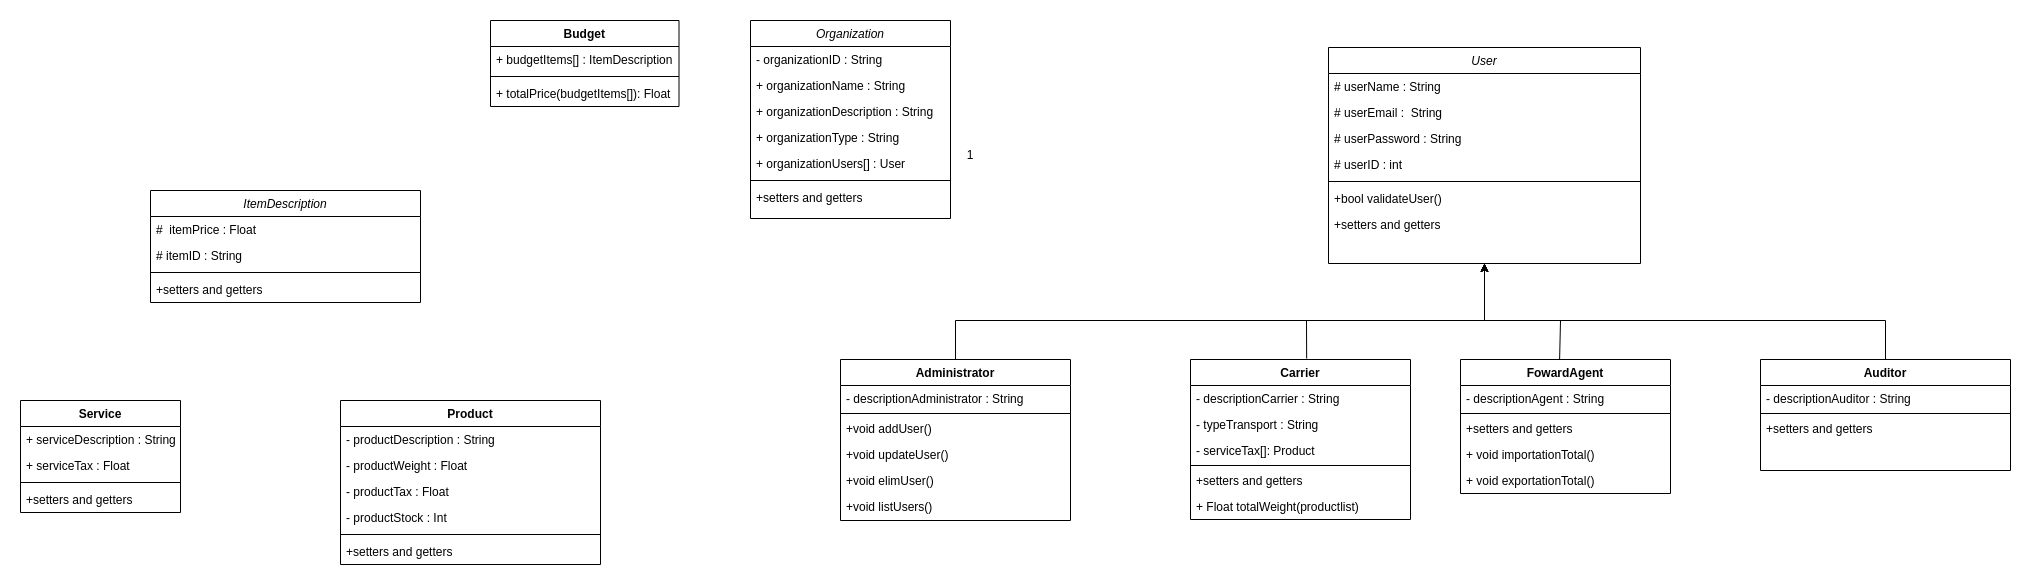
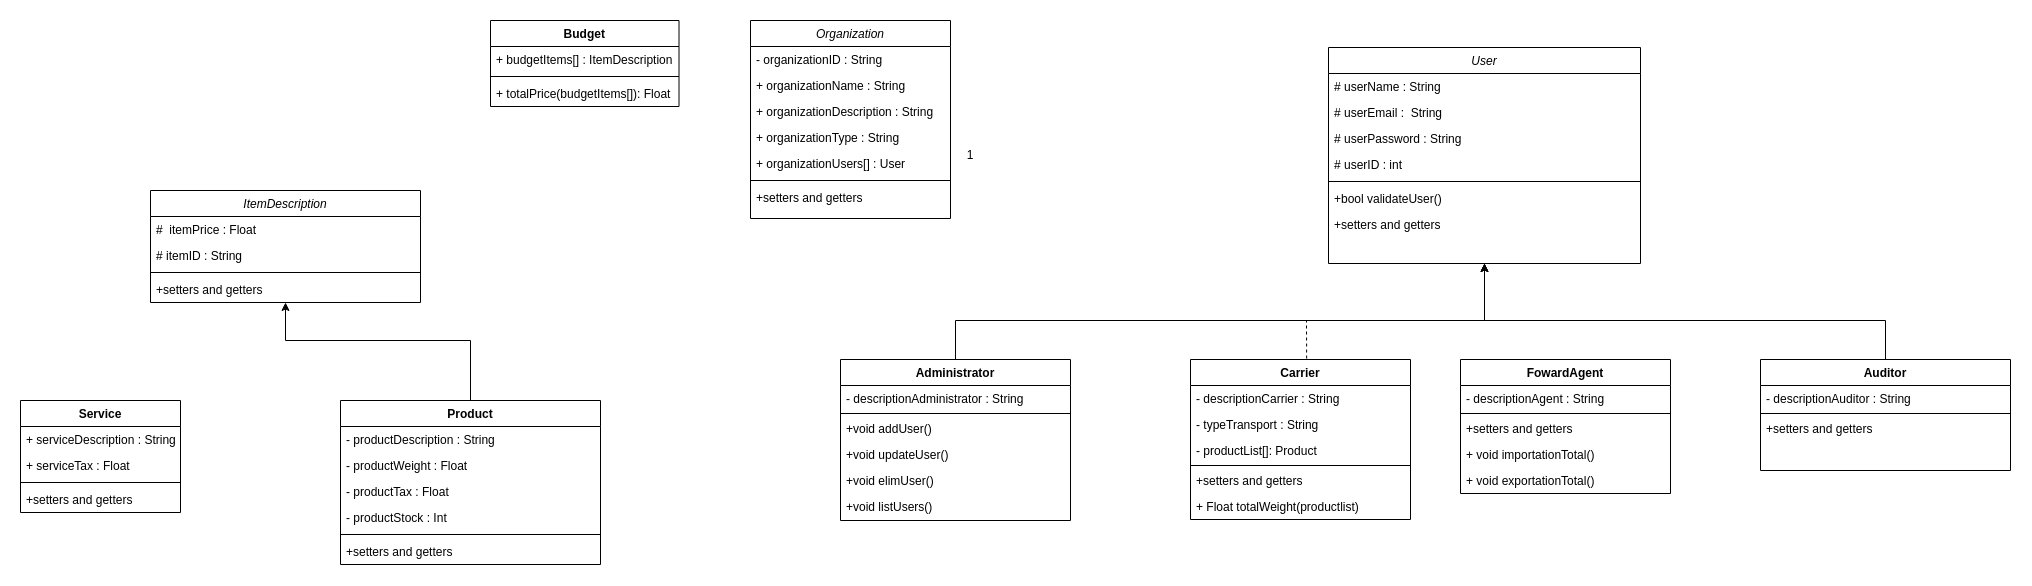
- <mxCell id="60" value="" style="endArrow=classic;html=1;rounded=0;exitX=0.528;exitY=-0.006;exitDx=0;exitDy=0;exitPerimeter=0;entryX=0.5;entryY=1;entryDx=0;entryDy=0;" parent="1" source="42" target="17" edge="1"><mxGeometry width="50" height="50" relative="1" as="geometry"><mxPoint x="1300" y="350" as="sourcePoint" /><mxPoint x="1440" y="320" as="targetPoint" /><Array as="points"><mxPoint x="1306" y="320" /><mxPoint x="1484" y="320" /></Array></mxGeometry></mxCell>
+ <mxCell id="60" value="" style="endArrow=classic;html=1;rounded=0;exitX=0.528;exitY=-0.006;exitDx=0;exitDy=0;exitPerimeter=0;entryX=0.5;entryY=1;entryDx=0;entryDy=0;dashed=1;" parent="1" source="42" target="17" edge="1"><mxGeometry width="50" height="50" relative="1" as="geometry"><mxPoint x="1300" y="350" as="sourcePoint" /><mxPoint x="1440" y="320" as="targetPoint" /><Array as="points"><mxPoint x="1306" y="320" /><mxPoint x="1484" y="320" /></Array></mxGeometry></mxCell>
+ <mxCell id="63" value="" style="endArrow=classic;html=1;rounded=0;exitX=0.5;exitY=0;exitDx=0;exitDy=0;entryX=0.5;entryY=1;entryDx=0;entryDy=0;" parent="1" source="30" target="37" edge="1"><mxGeometry width="50" height="50" relative="1" as="geometry"><mxPoint x="460" y="400" as="sourcePoint" /><mxPoint x="510" y="350" as="targetPoint" /><Array as="points"><mxPoint x="470" y="340" /><mxPoint x="285" y="340" /></Array></mxGeometry></mxCell>
- <mxCell id="61" value="" style="endArrow=classic;html=1;rounded=0;exitX=0.472;exitY=-0.003;exitDx=0;exitDy=0;exitPerimeter=0;entryX=0.5;entryY=1;entryDx=0;entryDy=0;" parent="1" source="49" target="17" edge="1"><mxGeometry width="50" height="50" relative="1" as="geometry"><mxPoint x="1510" y="350" as="sourcePoint" /><mxPoint x="1440" y="320" as="targetPoint" /><Array as="points"><mxPoint x="1560" y="320" /><mxPoint x="1484" y="320" /></Array></mxGeometry></mxCell>
- <mxCell id="45" value="- serviceTax[]: Product " style="text;strokeColor=none;fillColor=none;align=left;verticalAlign=top;spacingLeft=4;spacingRight=4;overflow=hidden;rotatable=0;points=[[0,0.5],[1,0.5]];portConstraint=eastwest;" parent="42" vertex="1"><mxGeometry y="78" width="220" height="26" as="geometry" /></mxCell>
+ <mxCell id="45" value="- productList[]: Product " style="text;strokeColor=none;fillColor=none;align=left;verticalAlign=top;spacingLeft=4;spacingRight=4;overflow=hidden;rotatable=0;points=[[0,0.5],[1,0.5]];portConstraint=eastwest;" parent="42" vertex="1"><mxGeometry y="78" width="220" height="26" as="geometry" /></mxCell>
